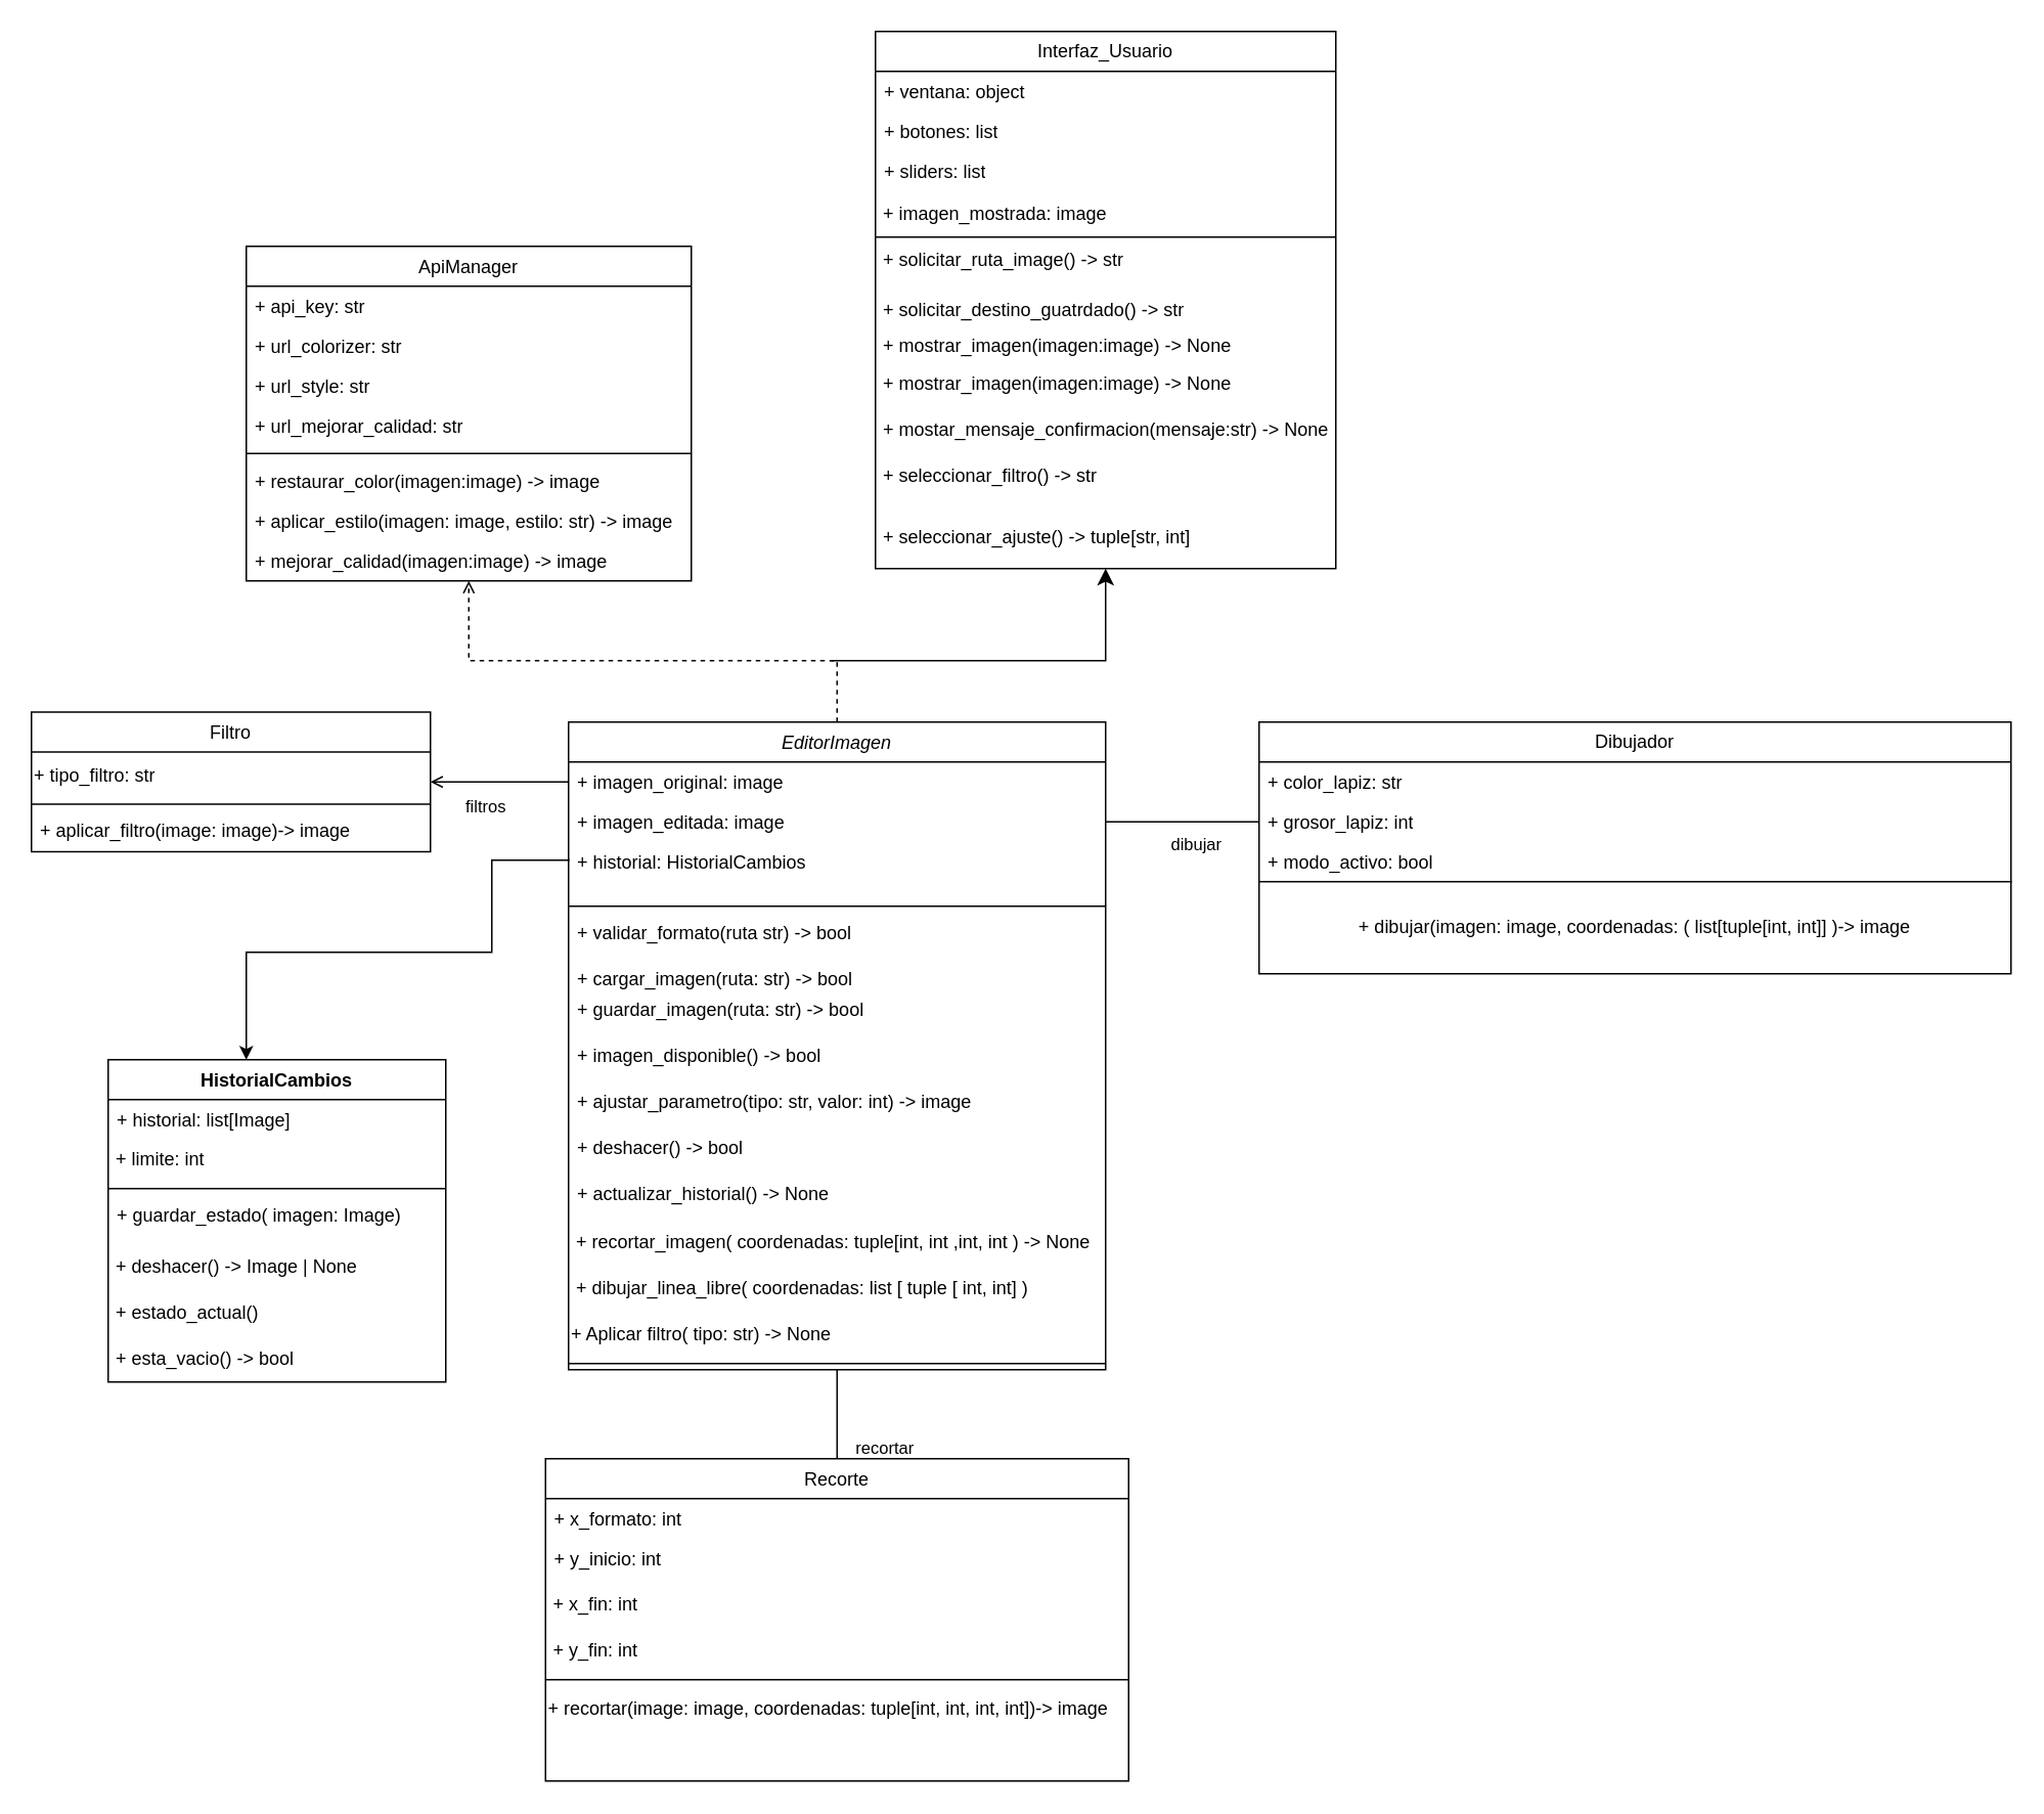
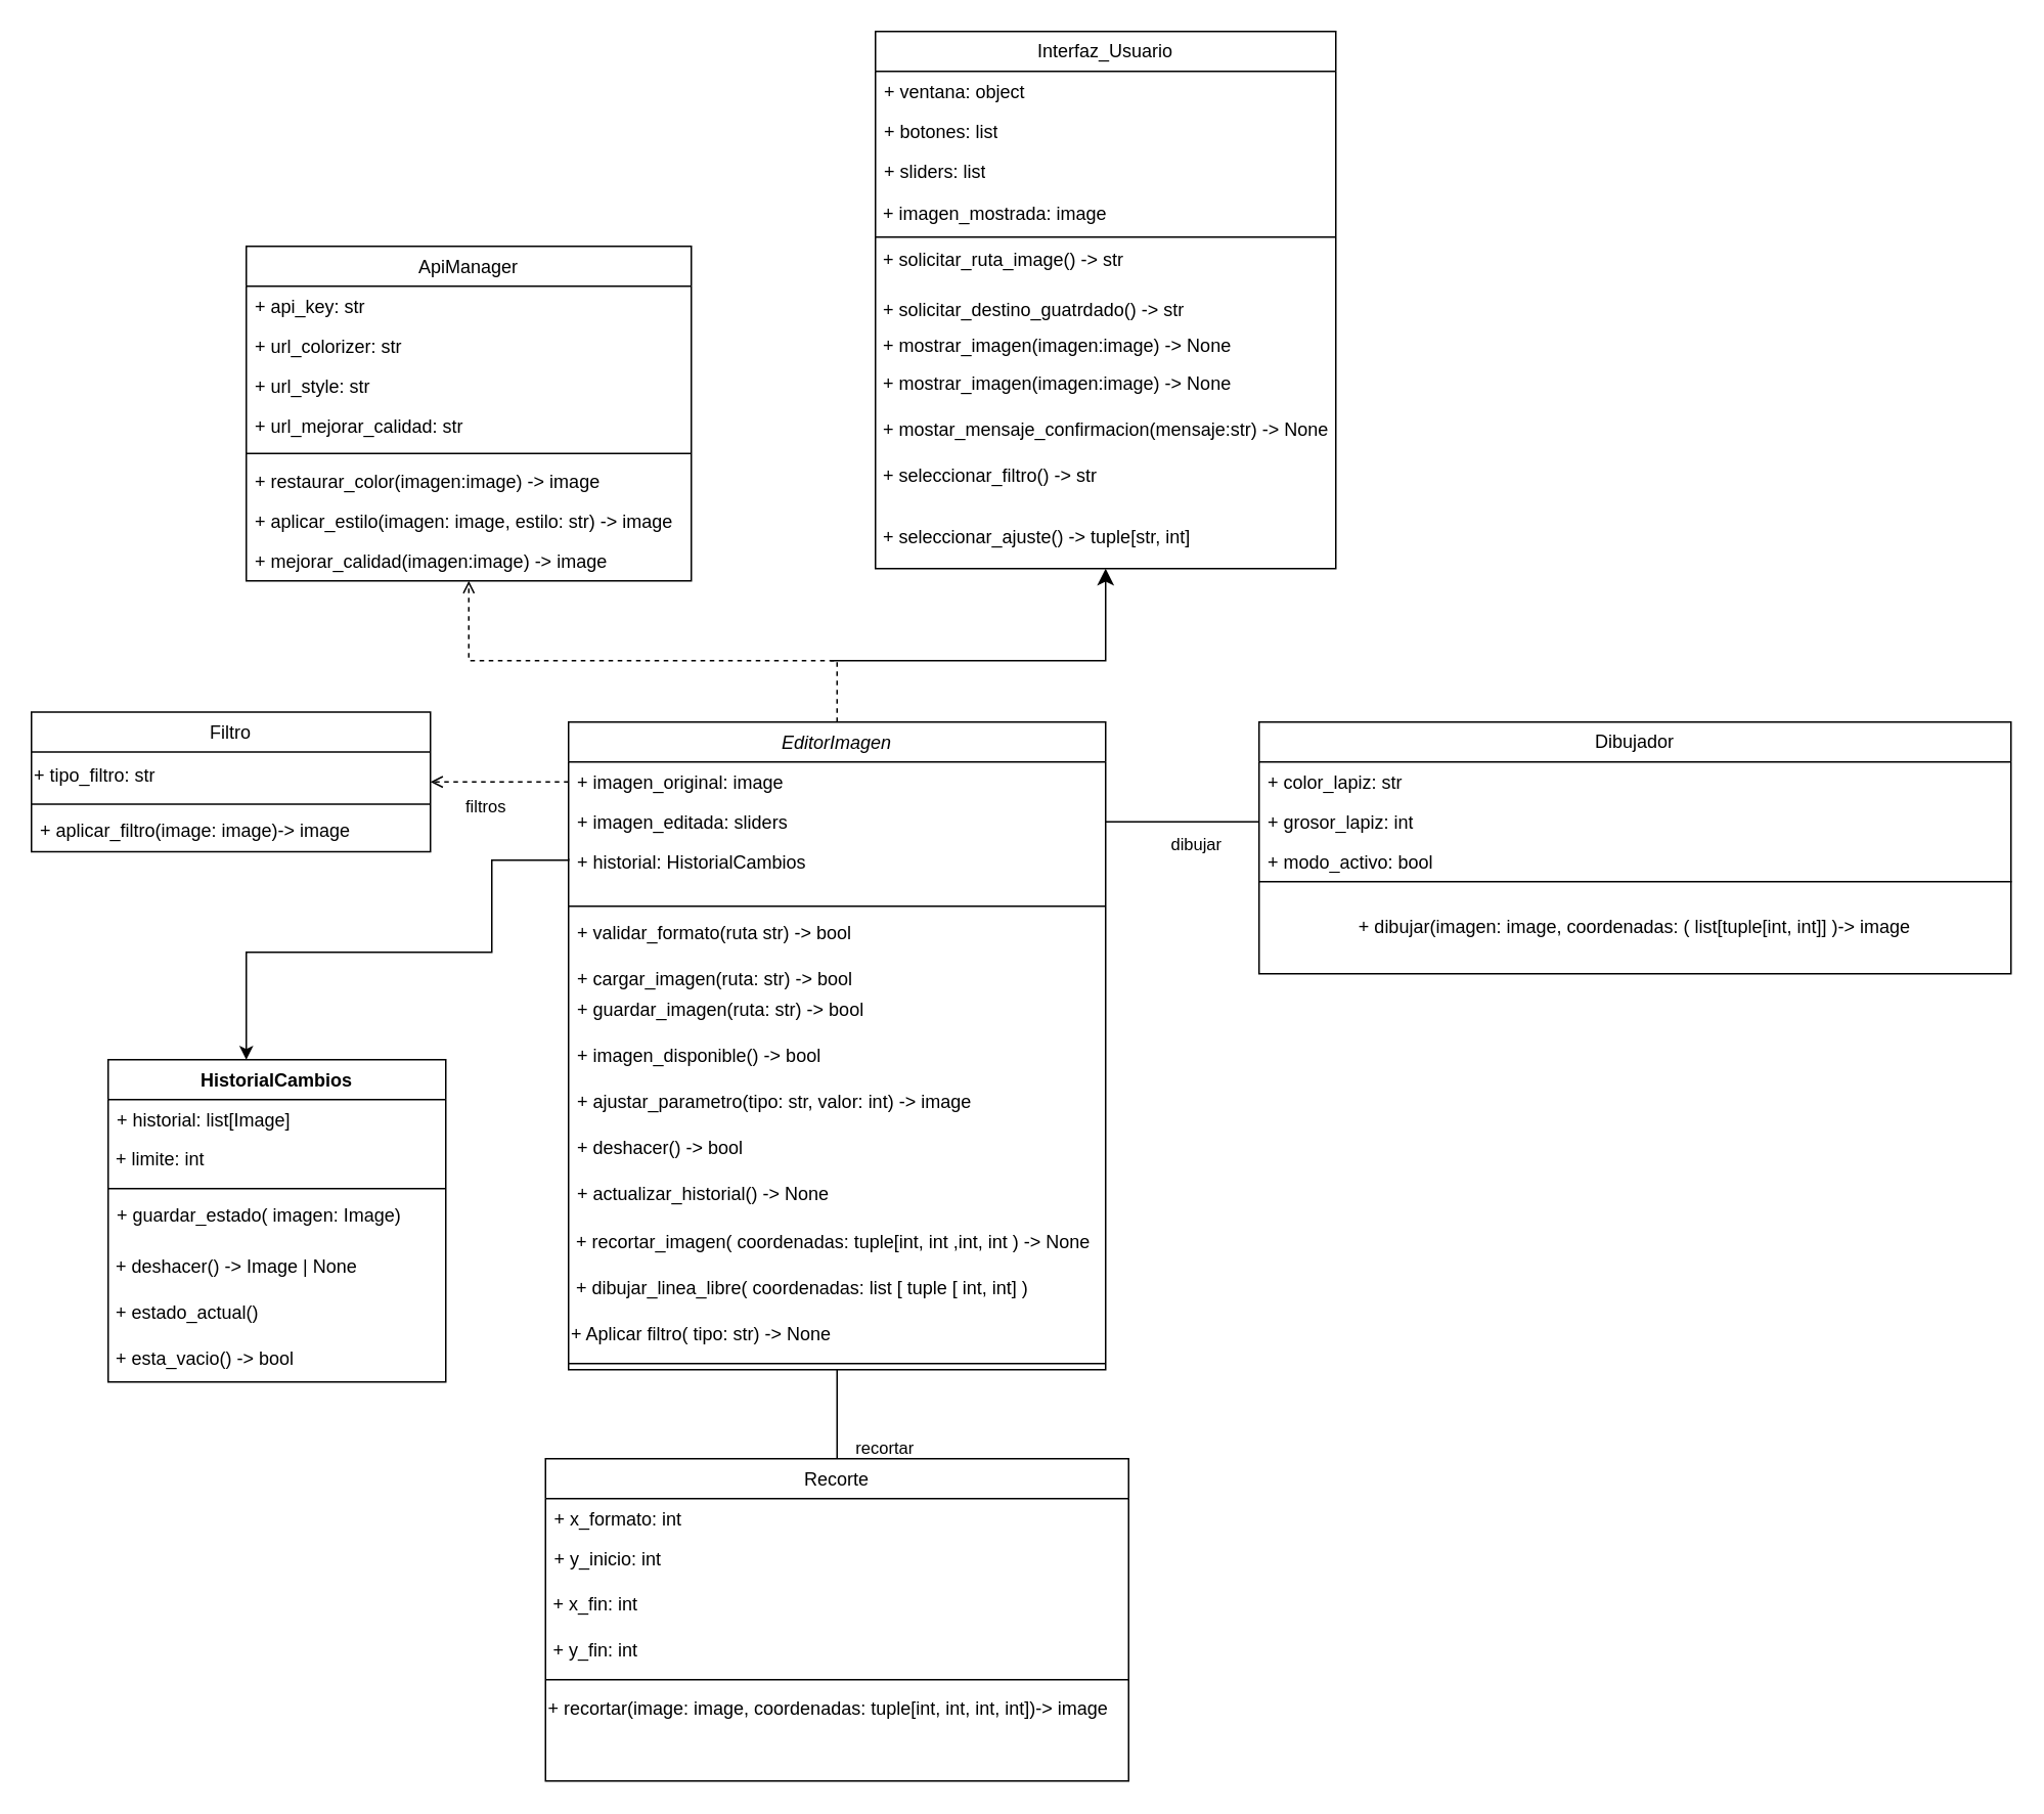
- <mxCell id="60" value="" style="endArrow=open;html=1;rounded=0;exitX=0;exitY=0.5;exitDx=0;exitDy=0;entryX=1;entryY=0.5;entryDx=0;entryDy=0;endFill=0;" parent="1" source="3" target="26" edge="1"><mxGeometry width="50" height="50" relative="1" as="geometry"><mxPoint x="390" y="560" as="sourcePoint" /><mxPoint x="380" y="600" as="targetPoint" /></mxGeometry></mxCell>
+ <mxCell id="60" value="" style="endArrow=open;html=1;rounded=0;exitX=0;exitY=0.5;exitDx=0;exitDy=0;entryX=1;entryY=0.5;entryDx=0;entryDy=0;endFill=0;dashed=1;" parent="1" source="3" target="26" edge="1"><mxGeometry width="50" height="50" relative="1" as="geometry"><mxPoint x="390" y="560" as="sourcePoint" /><mxPoint x="380" y="600" as="targetPoint" /></mxGeometry></mxCell>
- <mxCell id="4" value="+ imagen_editada: image" style="text;align=left;verticalAlign=top;spacingLeft=4;spacingRight=4;overflow=hidden;rotatable=0;points=[[0,0.5],[1,0.5]];portConstraint=eastwest;rounded=0;shadow=0;html=0;" parent="2" vertex="1"><mxGeometry y="52" width="350" height="26" as="geometry" /></mxCell>
+ <mxCell id="4" value="+ imagen_editada: sliders" style="text;align=left;verticalAlign=top;spacingLeft=4;spacingRight=4;overflow=hidden;rotatable=0;points=[[0,0.5],[1,0.5]];portConstraint=eastwest;rounded=0;shadow=0;html=0;" parent="2" vertex="1"><mxGeometry y="52" width="350" height="26" as="geometry" /></mxCell>
